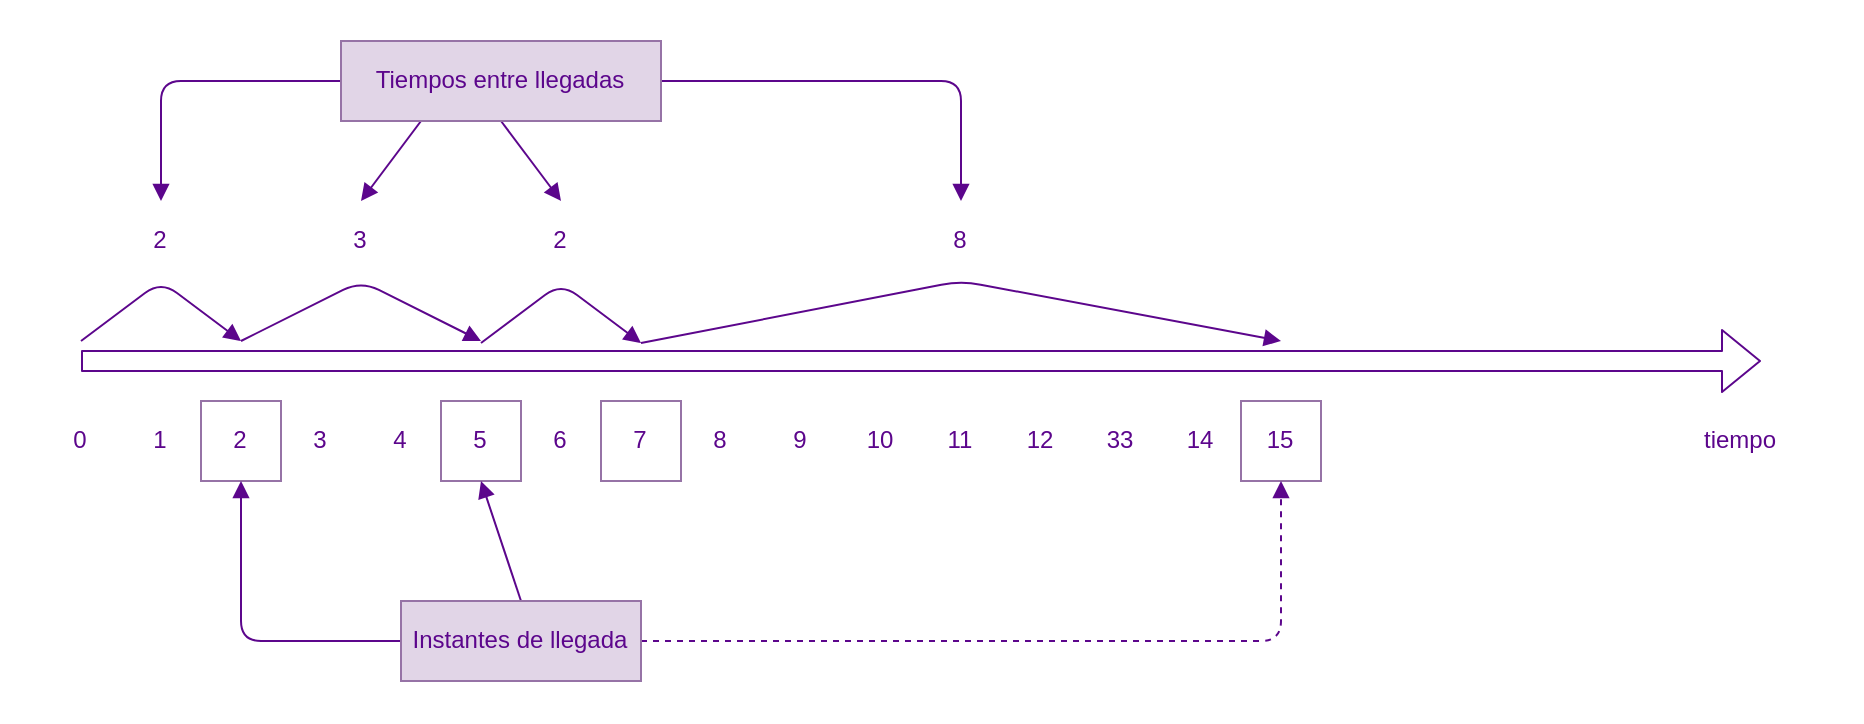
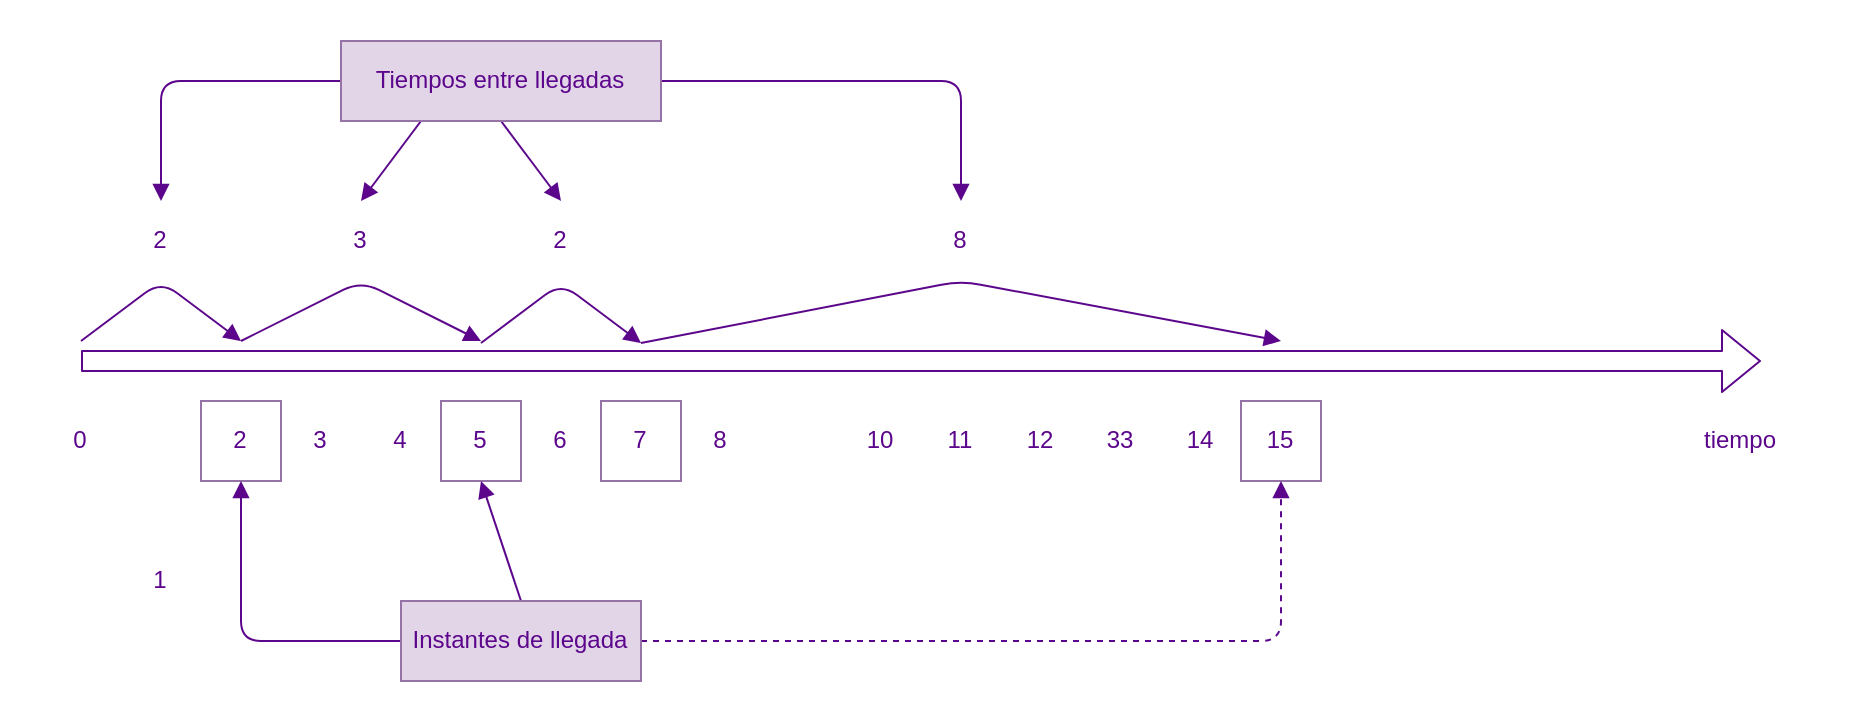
- <mxCell id="5" value="1" style="text;html=1;strokeColor=none;fillColor=none;align=center;verticalAlign=middle;whiteSpace=wrap;rounded=0;fontFamily=Helvetica;fontColor=#5C068C;" vertex="1" parent="1"><mxGeometry x="60" y="200" width="40" height="40" as="geometry" /></mxCell>
+ <mxCell id="5" value="1" style="text;html=1;strokeColor=none;fillColor=none;align=center;verticalAlign=middle;whiteSpace=wrap;rounded=0;fontFamily=Helvetica;fontColor=#5C068C;" vertex="1" parent="1"><mxGeometry x="60" y="270" width="40" height="40" as="geometry" /></mxCell>
- <mxCell id="13" value="9" style="text;html=1;strokeColor=none;fillColor=none;align=center;verticalAlign=middle;whiteSpace=wrap;rounded=0;fontFamily=Helvetica;fontColor=#5C068C;" vertex="1" parent="1"><mxGeometry x="380" y="200" width="40" height="40" as="geometry" /></mxCell>
